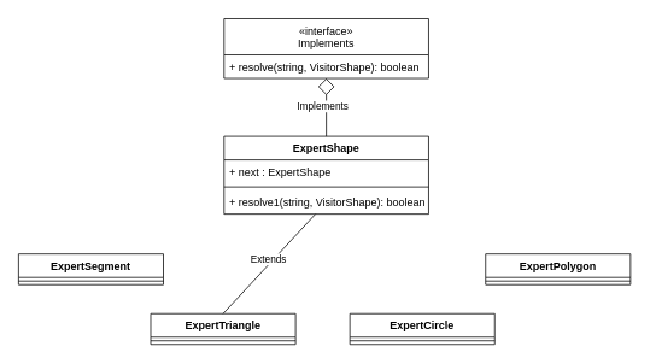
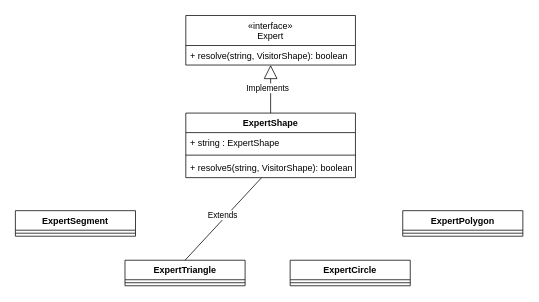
- <mxCell id="6" value="&#10;«interface»&#10;Implements&#10;" style="swimlane;fontStyle=0;childLayout=stackLayout;horizontal=1;startSize=40;fillColor=none;horizontalStack=0;resizeParent=1;resizeParentMax=0;resizeLast=0;collapsible=1;marginBottom=0;" vertex="1" parent="1"><mxGeometry x="247" y="20" width="226" height="66" as="geometry" /></mxCell>
+ <mxCell id="6" value="&#10;«interface»&#10;Expert&#10;" style="swimlane;fontStyle=0;childLayout=stackLayout;horizontal=1;startSize=40;fillColor=none;horizontalStack=0;resizeParent=1;resizeParentMax=0;resizeLast=0;collapsible=1;marginBottom=0;" vertex="1" parent="1"><mxGeometry x="247" y="20" width="226" height="66" as="geometry" /></mxCell>
- <mxCell id="16" value="Implements" style="endArrow=diamond;endSize=16;endFill=0;html=1;exitX=0.5;exitY=0;exitDx=0;exitDy=0;" edge="1" parent="1" source="2" target="7"><mxGeometry x="0.036" y="4" width="160" relative="1" as="geometry"><mxPoint x="200" y="370" as="sourcePoint" /><mxPoint x="361" y="90" as="targetPoint" /><mxPoint as="offset" /></mxGeometry></mxCell>
+ <mxCell id="16" value="Implements" style="endArrow=block;endSize=16;endFill=0;html=1;exitX=0.5;exitY=0;exitDx=0;exitDy=0;" edge="1" parent="1" source="2" target="7"><mxGeometry x="0.036" y="4" width="160" relative="1" as="geometry"><mxPoint x="200" y="370" as="sourcePoint" /><mxPoint x="361" y="90" as="targetPoint" /><mxPoint as="offset" /></mxGeometry></mxCell>
- <mxCell id="3" value="+ next : ExpertShape" style="text;strokeColor=none;fillColor=none;align=left;verticalAlign=top;spacingLeft=4;spacingRight=4;overflow=hidden;rotatable=0;points=[[0,0.5],[1,0.5]];portConstraint=eastwest;" vertex="1" parent="2"><mxGeometry y="26" width="226" height="26" as="geometry" /></mxCell>
+ <mxCell id="3" value="+ string : ExpertShape" style="text;strokeColor=none;fillColor=none;align=left;verticalAlign=top;spacingLeft=4;spacingRight=4;overflow=hidden;rotatable=0;points=[[0,0.5],[1,0.5]];portConstraint=eastwest;" vertex="1" parent="2"><mxGeometry y="26" width="226" height="26" as="geometry" /></mxCell>
- <mxCell id="5" value="+ resolve1(string, VisitorShape): boolean" style="text;strokeColor=none;fillColor=none;align=left;verticalAlign=top;spacingLeft=4;spacingRight=4;overflow=hidden;rotatable=0;points=[[0,0.5],[1,0.5]];portConstraint=eastwest;" vertex="1" parent="2"><mxGeometry y="60" width="226" height="26" as="geometry" /></mxCell>
+ <mxCell id="5" value="+ resolve5(string, VisitorShape): boolean" style="text;strokeColor=none;fillColor=none;align=left;verticalAlign=top;spacingLeft=4;spacingRight=4;overflow=hidden;rotatable=0;points=[[0,0.5],[1,0.5]];portConstraint=eastwest;" vertex="1" parent="2"><mxGeometry y="60" width="226" height="26" as="geometry" /></mxCell>
